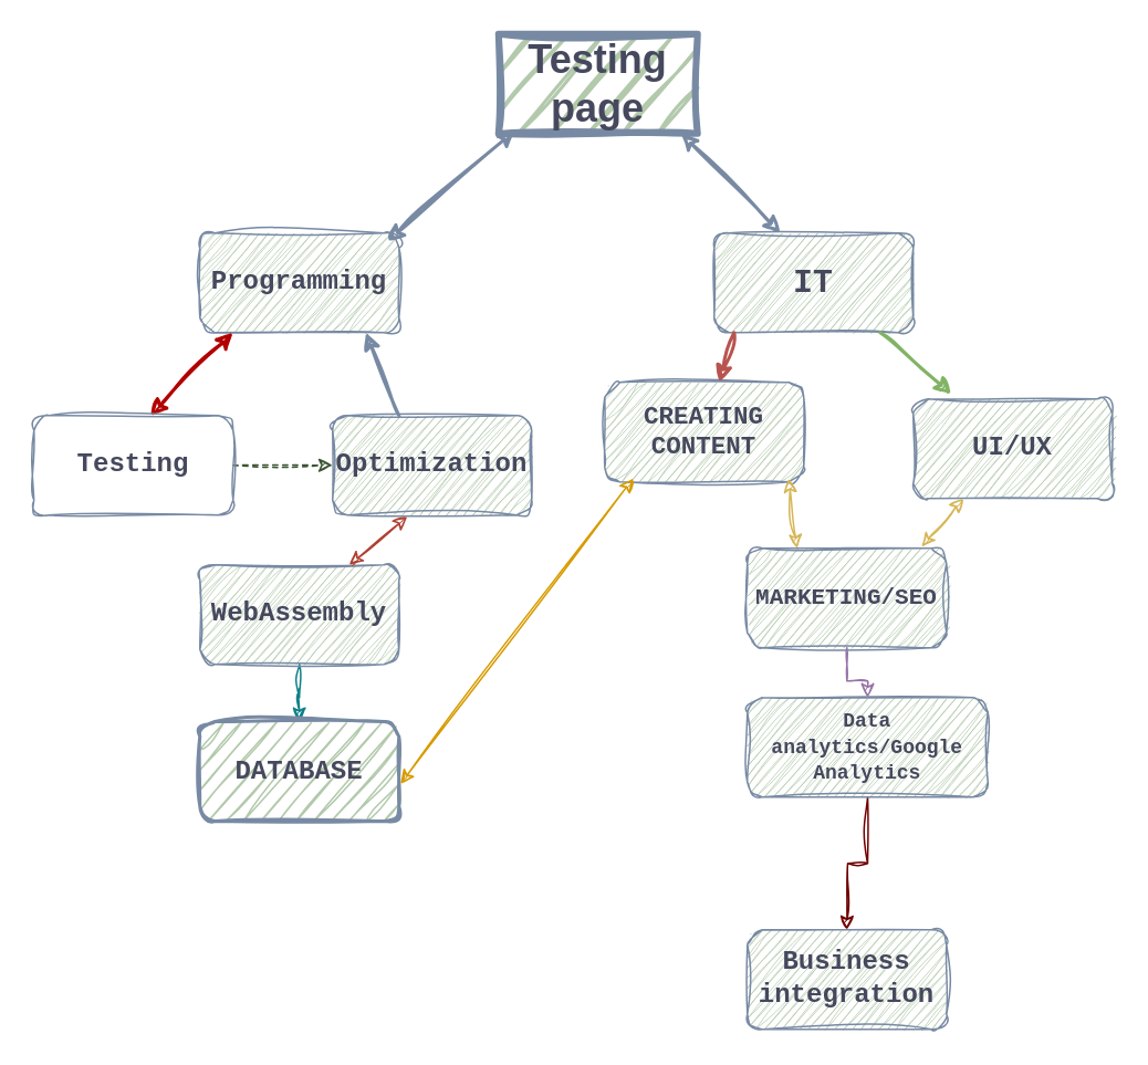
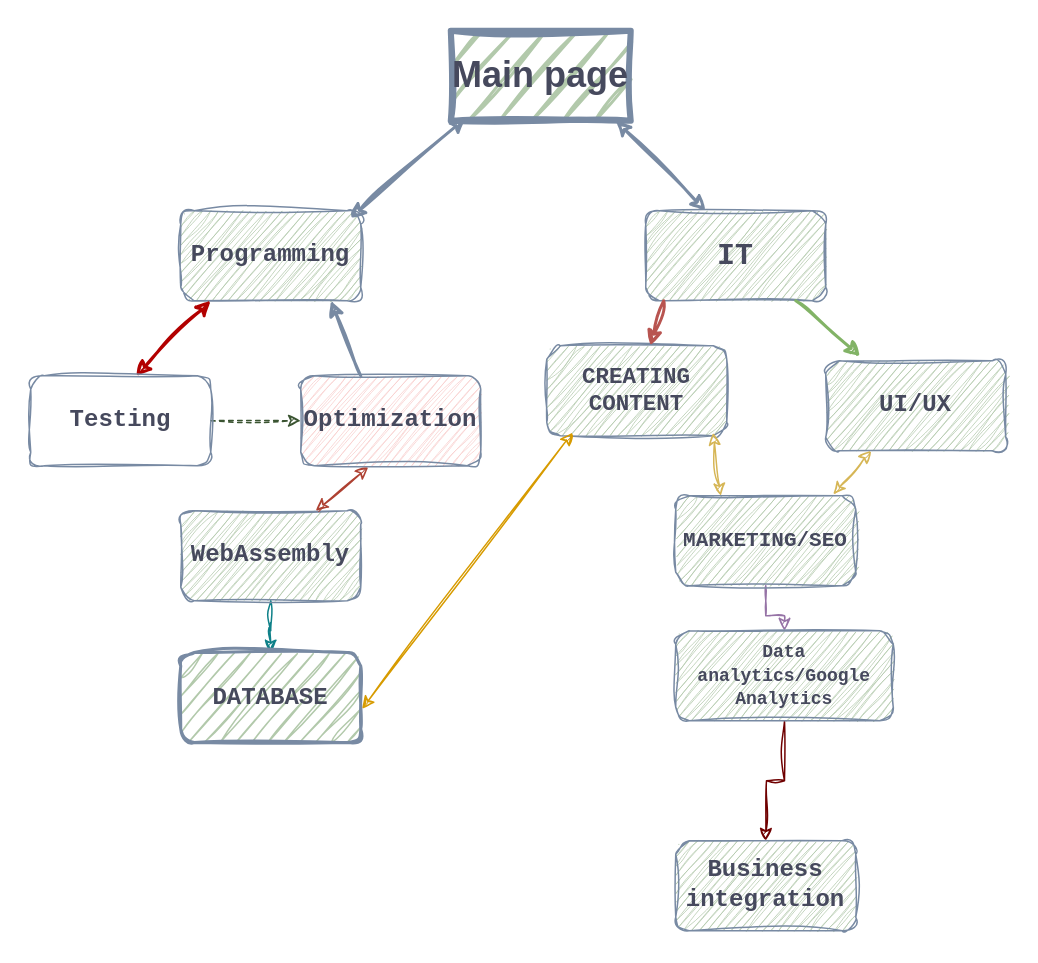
- <mxCell id="3" value="&lt;h1&gt;Testing page&lt;br&gt;&lt;/h1&gt;" style="rounded=0;whiteSpace=wrap;html=1;fillColor=#B2C9AB;strokeColor=#788AA3;strokeWidth=4;sketch=1;curveFitting=1;jiggle=2;labelBackgroundColor=none;fontColor=#46495D;" vertex="1" parent="1"><mxGeometry x="300" y="20" width="120" height="60" as="geometry" /></mxCell>
+ <mxCell id="3" value="&lt;h1&gt;Main page&lt;br&gt;&lt;/h1&gt;" style="rounded=0;whiteSpace=wrap;html=1;fillColor=#B2C9AB;strokeColor=#788AA3;strokeWidth=4;sketch=1;curveFitting=1;jiggle=2;labelBackgroundColor=none;fontColor=#46495D;" vertex="1" parent="1"><mxGeometry x="300" y="20" width="120" height="60" as="geometry" /></mxCell>
- <mxCell id="10" value="&lt;font size=&quot;1&quot; face=&quot;Courier New&quot;&gt;&lt;b style=&quot;font-size: 16px;&quot;&gt;Optimization&lt;/b&gt;&lt;/font&gt;" style="rounded=1;whiteSpace=wrap;html=1;fillColor=#B2C9AB;strokeColor=#788AA3;sketch=1;curveFitting=1;jiggle=2;labelBackgroundColor=none;fontColor=#46495D;" vertex="1" parent="1"><mxGeometry x="200" y="250" width="120" height="60" as="geometry" /></mxCell>
+ <mxCell id="10" value="&lt;font size=&quot;1&quot; face=&quot;Courier New&quot;&gt;&lt;b style=&quot;font-size: 16px;&quot;&gt;Optimization&lt;/b&gt;&lt;/font&gt;" style="rounded=1;whiteSpace=wrap;html=1;fillColor=#f8cecc;strokeColor=#788AA3;sketch=1;curveFitting=1;jiggle=2;labelBackgroundColor=none;fontColor=#46495D;" vertex="1" parent="1"><mxGeometry x="200" y="250" width="120" height="60" as="geometry" /></mxCell>
